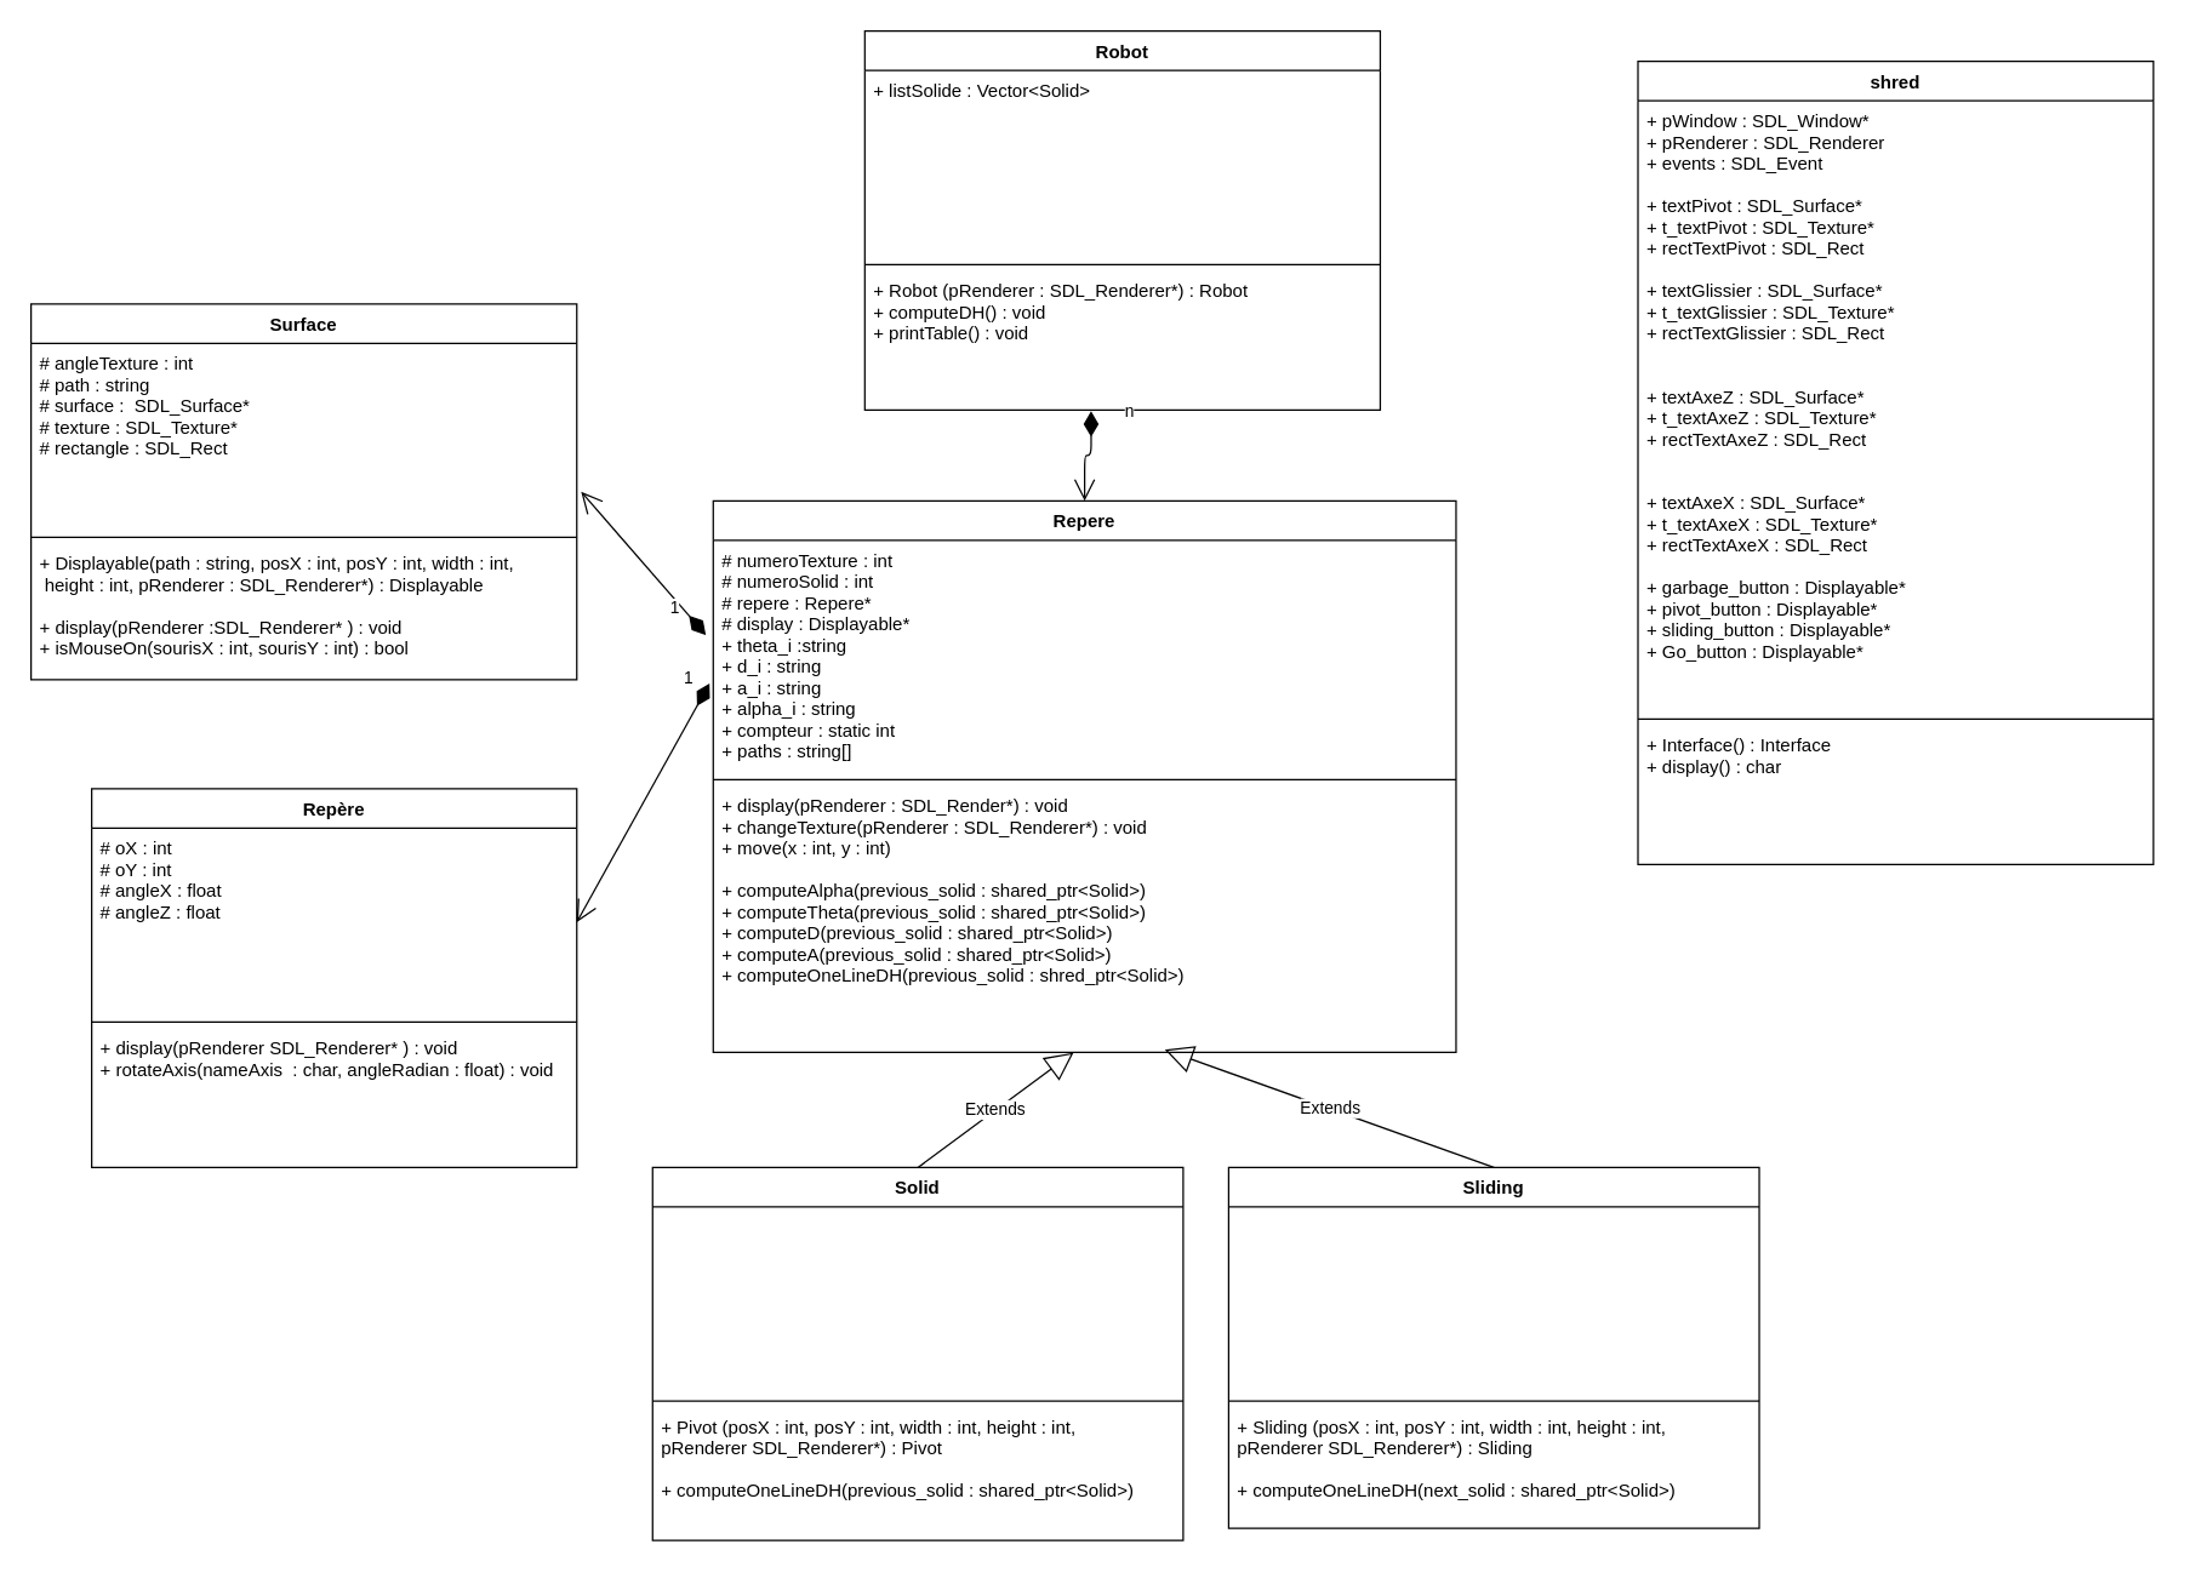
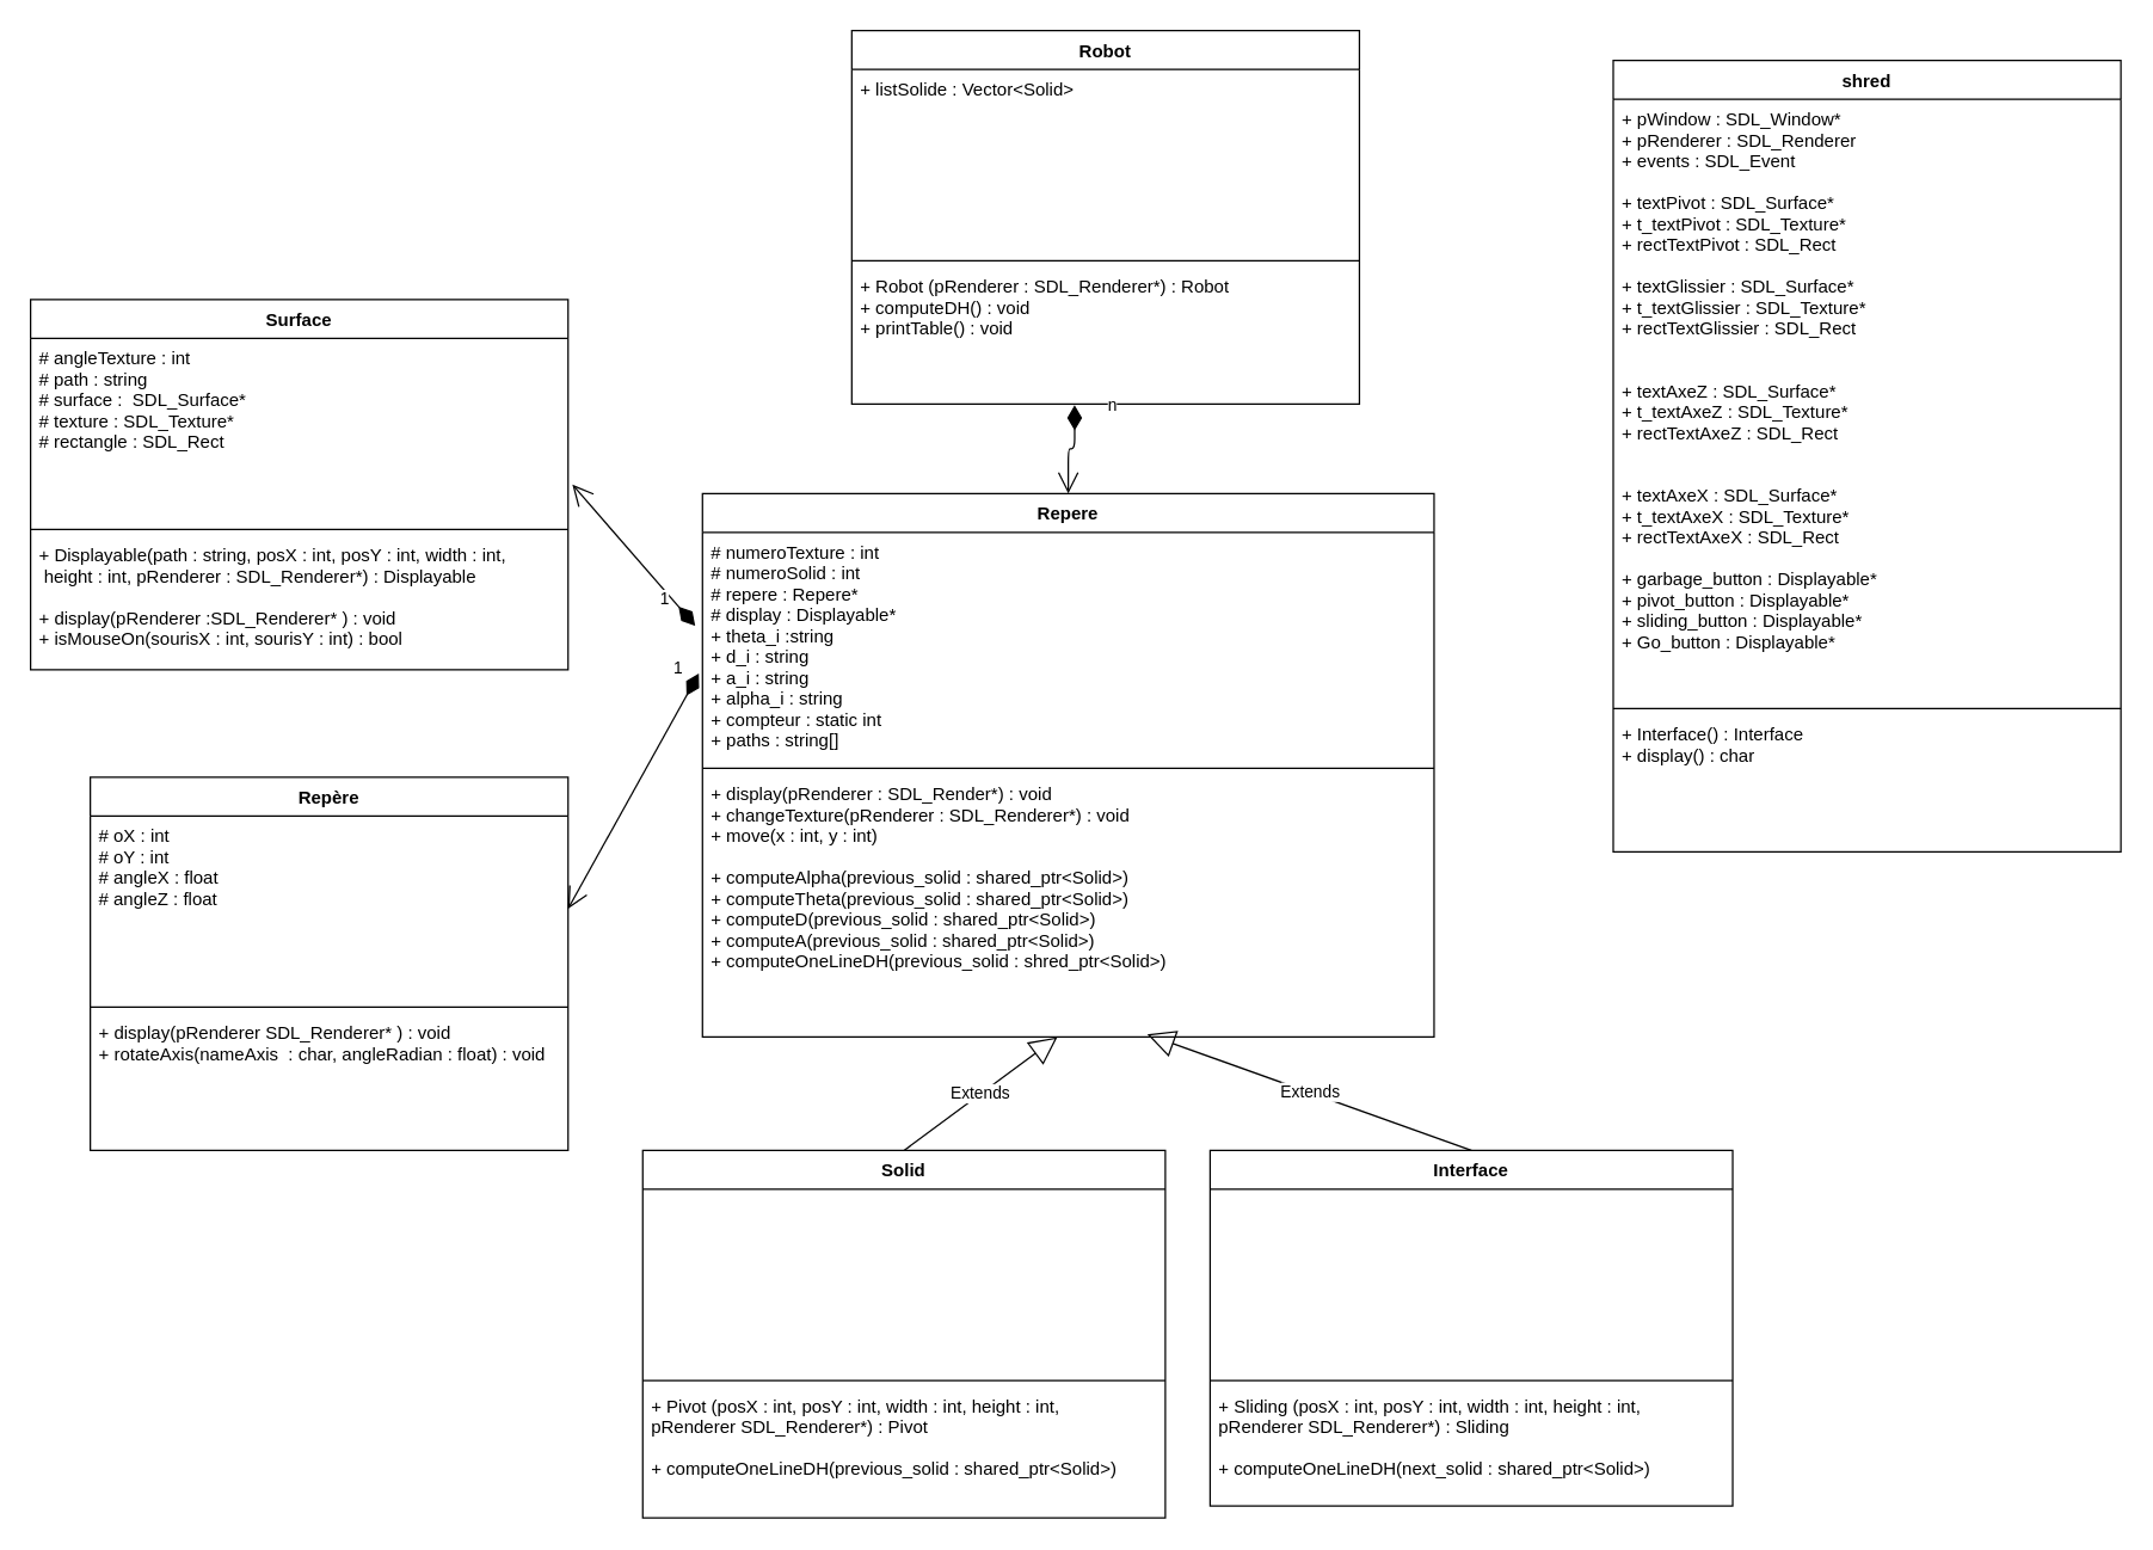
- <mxCell id="22" value="Sliding" style="swimlane;fontStyle=1;align=center;verticalAlign=top;childLayout=stackLayout;horizontal=1;startSize=26;horizontalStack=0;resizeParent=1;resizeParentMax=0;resizeLast=0;collapsible=1;marginBottom=0;" parent="1" vertex="1"><mxGeometry x="810" y="770" width="350" height="238" as="geometry" /></mxCell>
+ <mxCell id="22" value="Interface" style="swimlane;fontStyle=1;align=center;verticalAlign=top;childLayout=stackLayout;horizontal=1;startSize=26;horizontalStack=0;resizeParent=1;resizeParentMax=0;resizeLast=0;collapsible=1;marginBottom=0;" parent="1" vertex="1"><mxGeometry x="810" y="770" width="350" height="238" as="geometry" /></mxCell>
